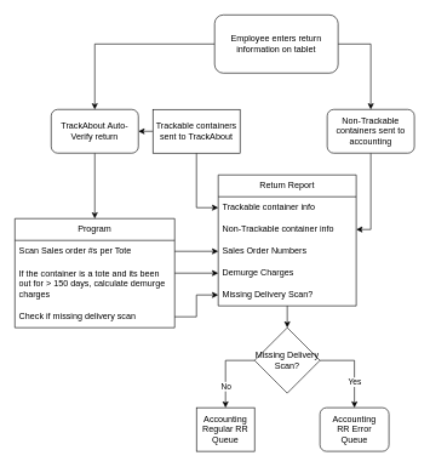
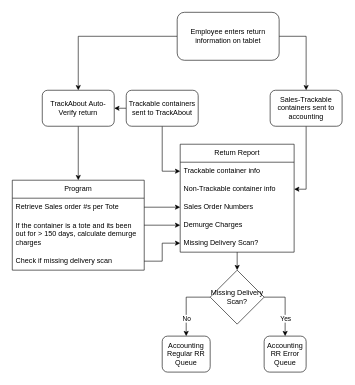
- <mxCell id="7" value="Trackable containers sent to TrackAbout" style="whiteSpace=wrap;html=1;rounded=0;" vertex="1" parent="1"><mxGeometry x="210" y="150" width="120" height="60" as="geometry" /></mxCell>
+ <mxCell id="7" value="Trackable containers sent to TrackAbout" style="rounded=1;whiteSpace=wrap;html=1;" vertex="1" parent="1"><mxGeometry x="210" y="150" width="120" height="60" as="geometry" /></mxCell>
- <mxCell id="9" value="Non-Trackable containers sent to accounting" style="rounded=1;whiteSpace=wrap;html=1;" vertex="1" parent="1"><mxGeometry x="450" y="150" width="120" height="60" as="geometry" /></mxCell>
+ <mxCell id="9" value="Sales-Trackable containers sent to accounting" style="rounded=1;whiteSpace=wrap;html=1;" vertex="1" parent="1"><mxGeometry x="450" y="150" width="120" height="60" as="geometry" /></mxCell>
- <mxCell id="20" value="Scan Sales order #s per Tote" style="text;strokeColor=none;fillColor=none;align=left;verticalAlign=middle;spacingLeft=4;spacingRight=4;overflow=hidden;points=[[0,0.5],[1,0.5]];portConstraint=eastwest;rotatable=0;whiteSpace=wrap;html=1;" vertex="1" parent="19"><mxGeometry y="30" width="220" height="30" as="geometry" /></mxCell>
+ <mxCell id="20" value="Retrieve Sales order #s per Tote" style="text;strokeColor=none;fillColor=none;align=left;verticalAlign=middle;spacingLeft=4;spacingRight=4;overflow=hidden;points=[[0,0.5],[1,0.5]];portConstraint=eastwest;rotatable=0;whiteSpace=wrap;html=1;" vertex="1" parent="19"><mxGeometry y="30" width="220" height="30" as="geometry" /></mxCell>
- <mxCell id="32" value="Accounting&lt;br&gt;&lt;div&gt;Regular RR&lt;br&gt;&lt;/div&gt;&lt;div&gt;Queue&lt;br&gt;&lt;/div&gt;" style="whiteSpace=wrap;html=1;rounded=0;" vertex="1" parent="1"><mxGeometry x="270" y="560" width="80" height="60" as="geometry" /></mxCell>
+ <mxCell id="32" value="Accounting&lt;br&gt;&lt;div&gt;Regular RR&lt;br&gt;&lt;/div&gt;&lt;div&gt;Queue&lt;br&gt;&lt;/div&gt;" style="rounded=1;whiteSpace=wrap;html=1;" vertex="1" parent="1"><mxGeometry x="270" y="560" width="80" height="60" as="geometry" /></mxCell>
- <mxCell id="31" value="&lt;div&gt;Accounting &lt;br&gt;&lt;/div&gt;&lt;div&gt;RR Error &lt;br&gt;&lt;/div&gt;&lt;div&gt;Queue&lt;/div&gt;" style="rounded=1;whiteSpace=wrap;html=1;" vertex="1" parent="1"><mxGeometry x="440" y="560" width="95" height="60" as="geometry" /></mxCell>
+ <mxCell id="31" value="&lt;div&gt;Accounting &lt;br&gt;&lt;/div&gt;&lt;div&gt;RR Error &lt;br&gt;&lt;/div&gt;&lt;div&gt;Queue&lt;/div&gt;" style="rounded=1;whiteSpace=wrap;html=1;" vertex="1" parent="1"><mxGeometry x="440" y="560" width="70" height="60" as="geometry" /></mxCell>
